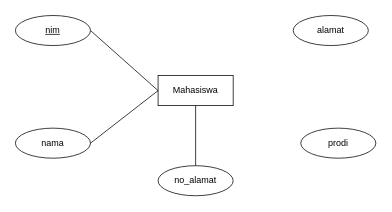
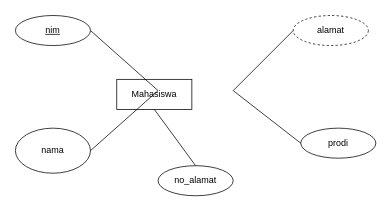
- <mxCell id="6" value="alamat" style="ellipse;whiteSpace=wrap;html=1;align=center;" vertex="1" parent="1"><mxGeometry x="390" y="20" width="100" height="40" as="geometry" /></mxCell>
+ <mxCell id="6" value="alamat" style="ellipse;whiteSpace=wrap;html=1;align=center;dashed=1;" vertex="1" parent="1"><mxGeometry x="390" y="20" width="100" height="40" as="geometry" /></mxCell>
- <mxCell id="2" value="Mahasiswa" style="whiteSpace=wrap;html=1;align=center;" vertex="1" parent="1"><mxGeometry x="210" y="100" width="100" height="40" as="geometry" /></mxCell>
+ <mxCell id="2" value="Mahasiswa" style="whiteSpace=wrap;html=1;align=center;" vertex="1" parent="1"><mxGeometry x="155" y="105" width="100" height="40" as="geometry" /></mxCell>
+ <mxCell id="9" value="" style="endArrow=none;html=1;rounded=0;entryX=0;entryY=0.5;entryDx=0;entryDy=0;exitX=0;exitY=0.5;exitDx=0;exitDy=0;" edge="1" parent="1" source="5" target="6"><mxGeometry relative="1" as="geometry"><mxPoint x="180" y="120" as="sourcePoint" /><mxPoint x="340" y="120" as="targetPoint" /><Array as="points"><mxPoint x="310" y="120" /></Array></mxGeometry></mxCell>
- <mxCell id="3" value="nama" style="ellipse;whiteSpace=wrap;html=1;align=center;" vertex="1" parent="1"><mxGeometry x="20" y="170" width="100" height="40" as="geometry" /></mxCell>
+ <mxCell id="3" value="nama" style="ellipse;whiteSpace=wrap;html=1;align=center;" vertex="1" parent="1"><mxGeometry x="20" y="170" width="100" height="60" as="geometry" /></mxCell>
